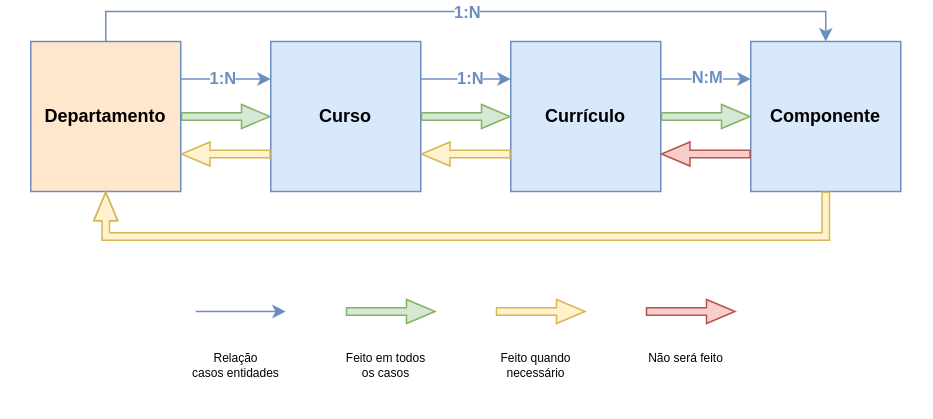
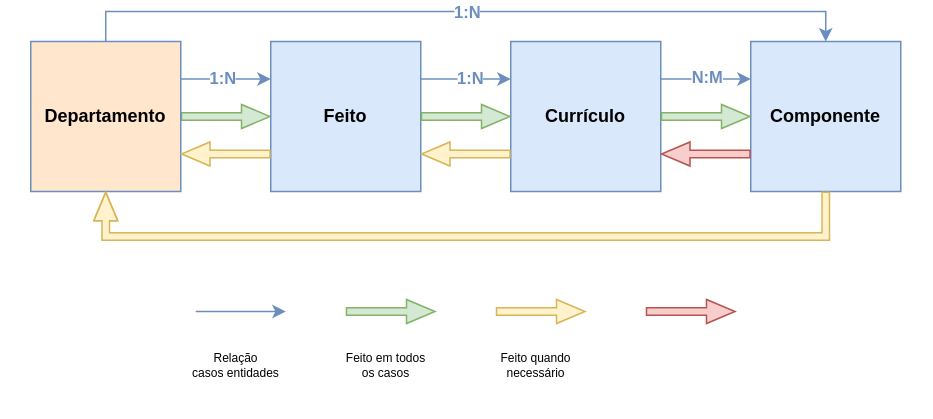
- <mxCell id="8" value="Curso" style="whiteSpace=wrap;html=1;aspect=fixed;fillColor=#dae8fc;strokeColor=#6c8ebf;fontStyle=1" vertex="1" parent="1"><mxGeometry x="180" y="20" width="100" height="100" as="geometry" /></mxCell>
+ <mxCell id="8" value="Feito" style="whiteSpace=wrap;html=1;aspect=fixed;fillColor=#dae8fc;strokeColor=#6c8ebf;fontStyle=1" vertex="1" parent="1"><mxGeometry x="180" y="20" width="100" height="100" as="geometry" /></mxCell>
- <mxCell id="28" value="Não será feito" style="text;html=1;align=center;verticalAlign=top;whiteSpace=wrap;rounded=0;fontSize=8;" vertex="1" parent="1"><mxGeometry x="427" y="220" width="60" height="30" as="geometry" /></mxCell>
